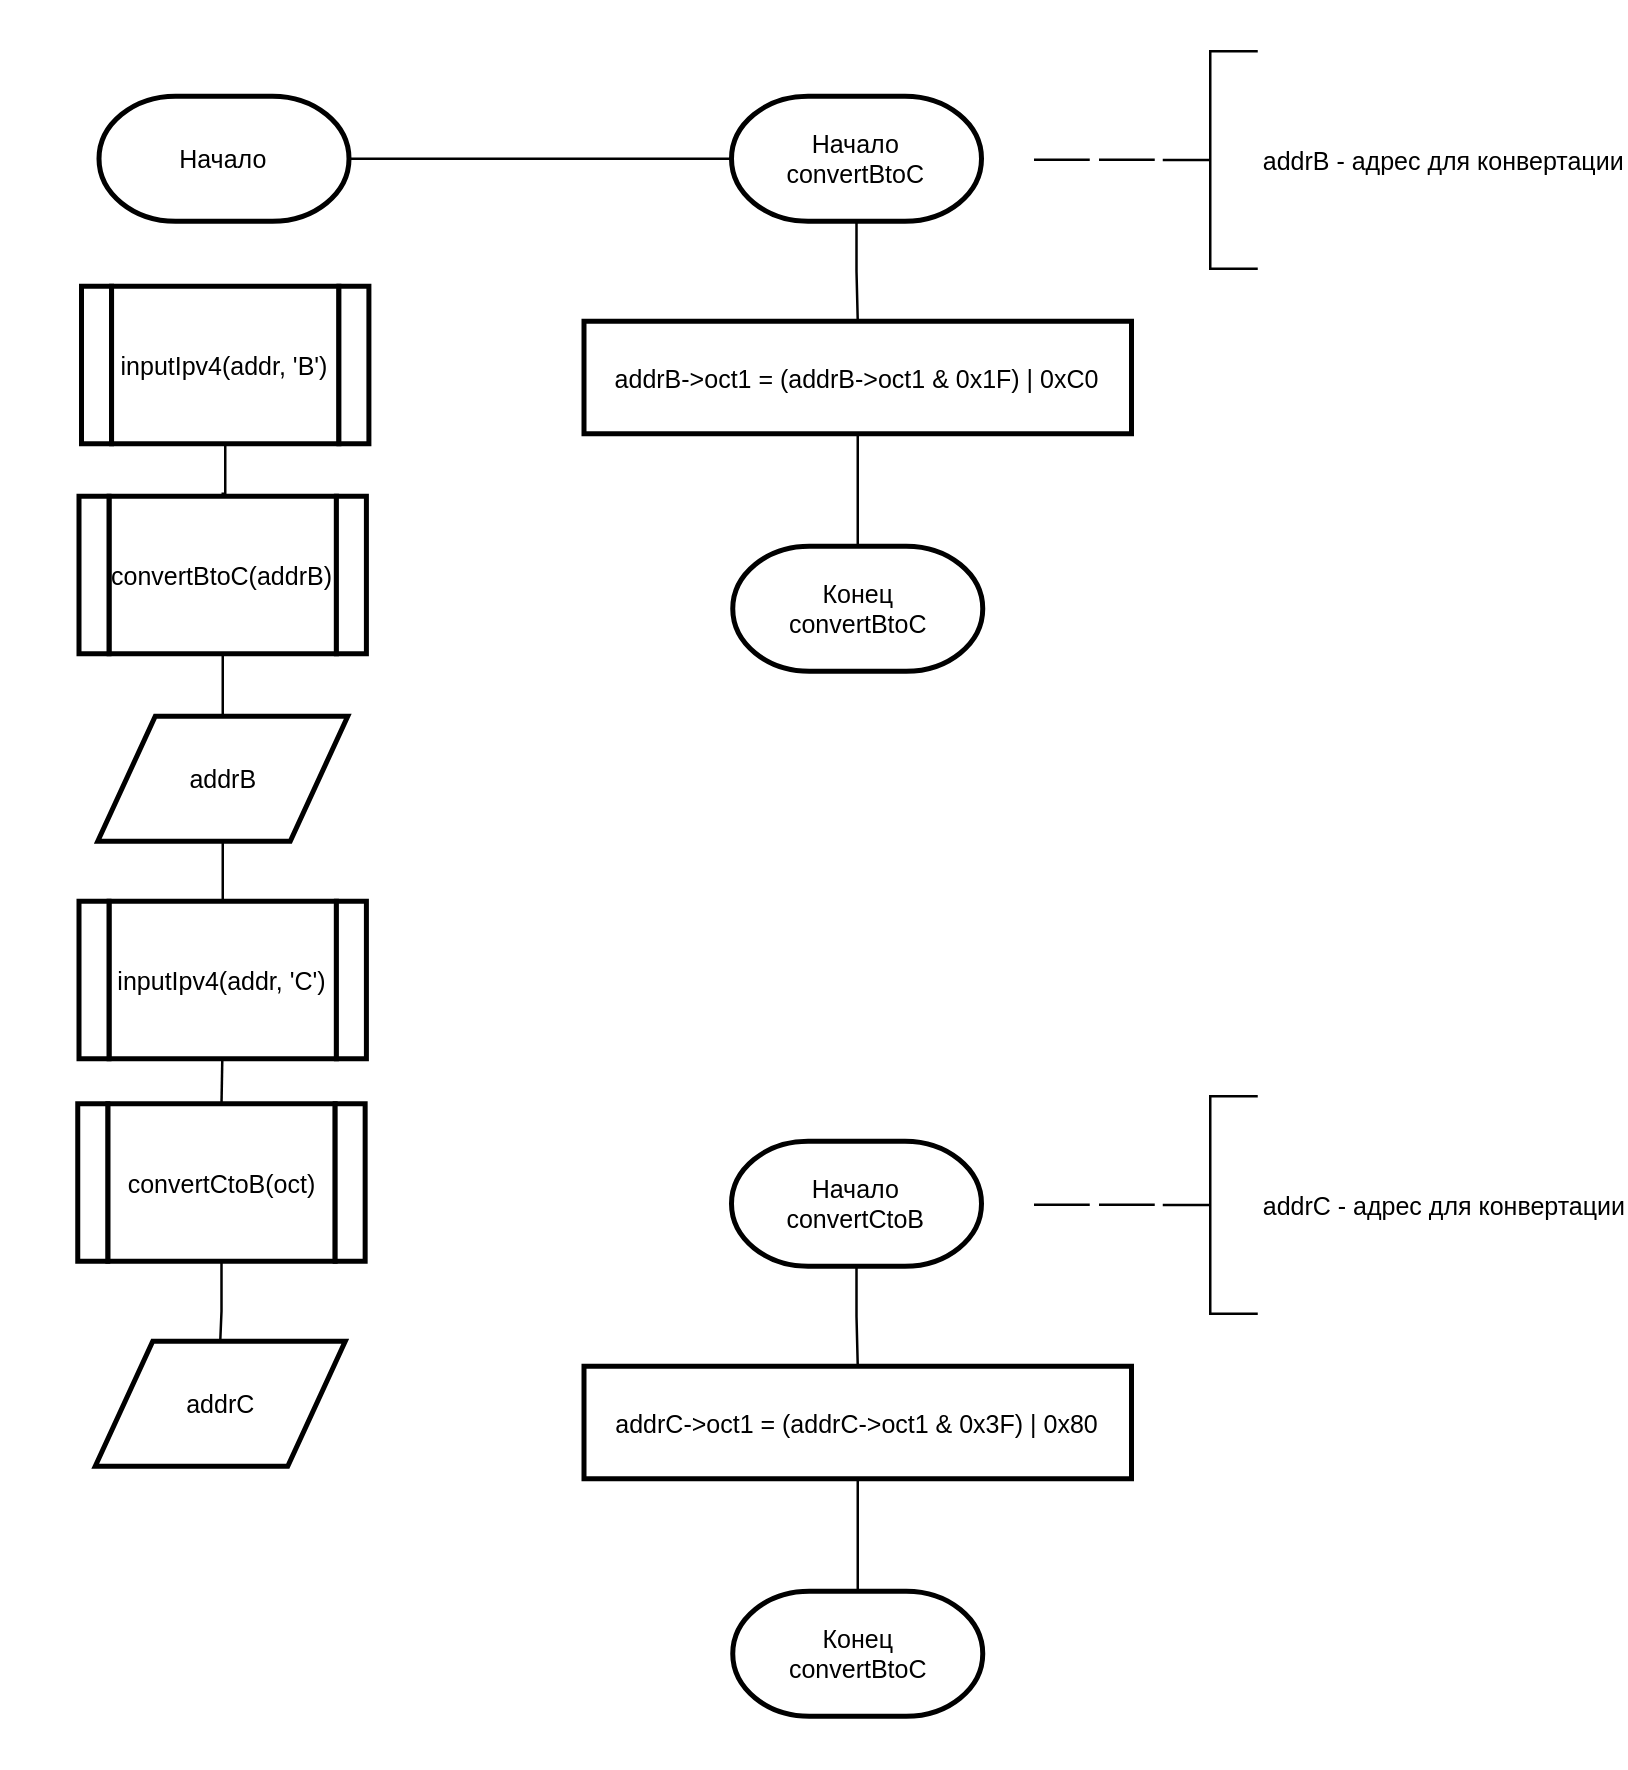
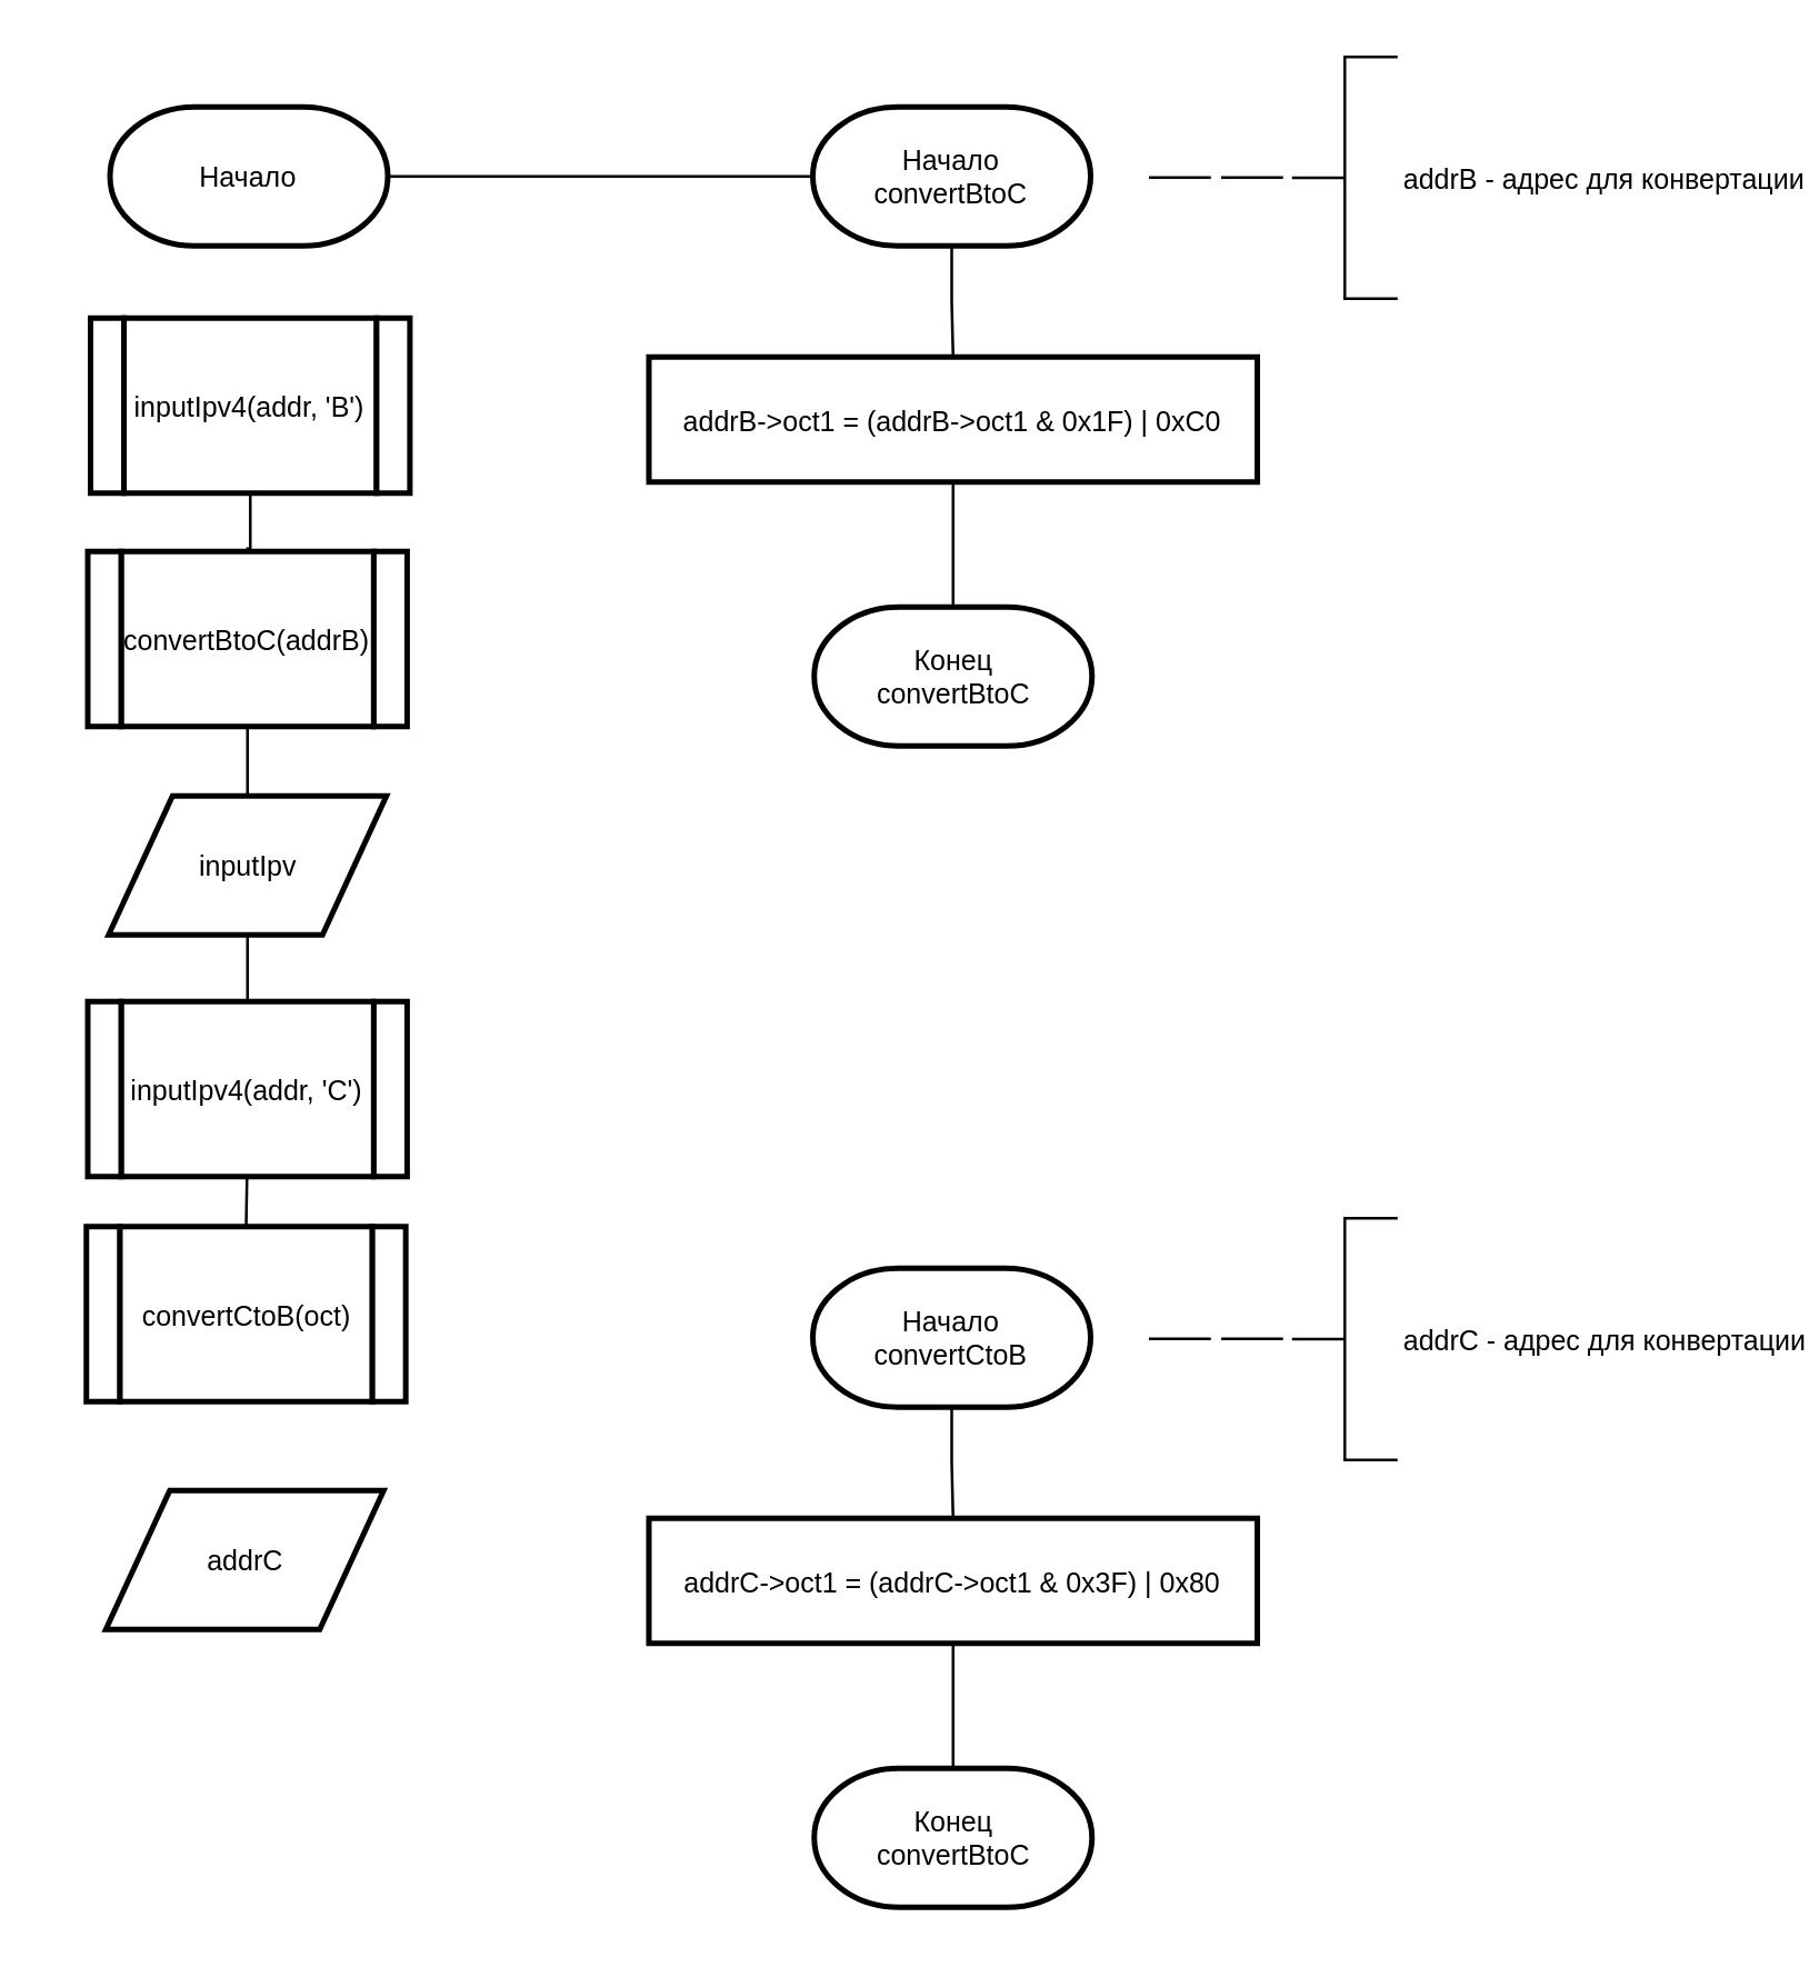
- <mxCell id="9" value="addrB" style="shape=parallelogram;html=1;strokeWidth=2;perimeter=parallelogramPerimeter;whiteSpace=wrap;rounded=0;arcSize=12;size=0.23;fontSize=10;" parent="1" vertex="1"><mxGeometry x="38.5" y="286" width="100" height="50" as="geometry" /></mxCell>
+ <mxCell id="9" value="inputIpv" style="shape=parallelogram;html=1;strokeWidth=2;perimeter=parallelogramPerimeter;whiteSpace=wrap;rounded=0;arcSize=12;size=0.23;fontSize=10;" parent="1" vertex="1"><mxGeometry x="38.5" y="286" width="100" height="50" as="geometry" /></mxCell>
- <mxCell id="17" style="edgeStyle=orthogonalEdgeStyle;rounded=0;orthogonalLoop=1;jettySize=auto;html=1;entryX=0.5;entryY=0;entryDx=0;entryDy=0;endArrow=none;endFill=0;" parent="1" source="12" target="15" edge="1"><mxGeometry relative="1" as="geometry" /></mxCell>
